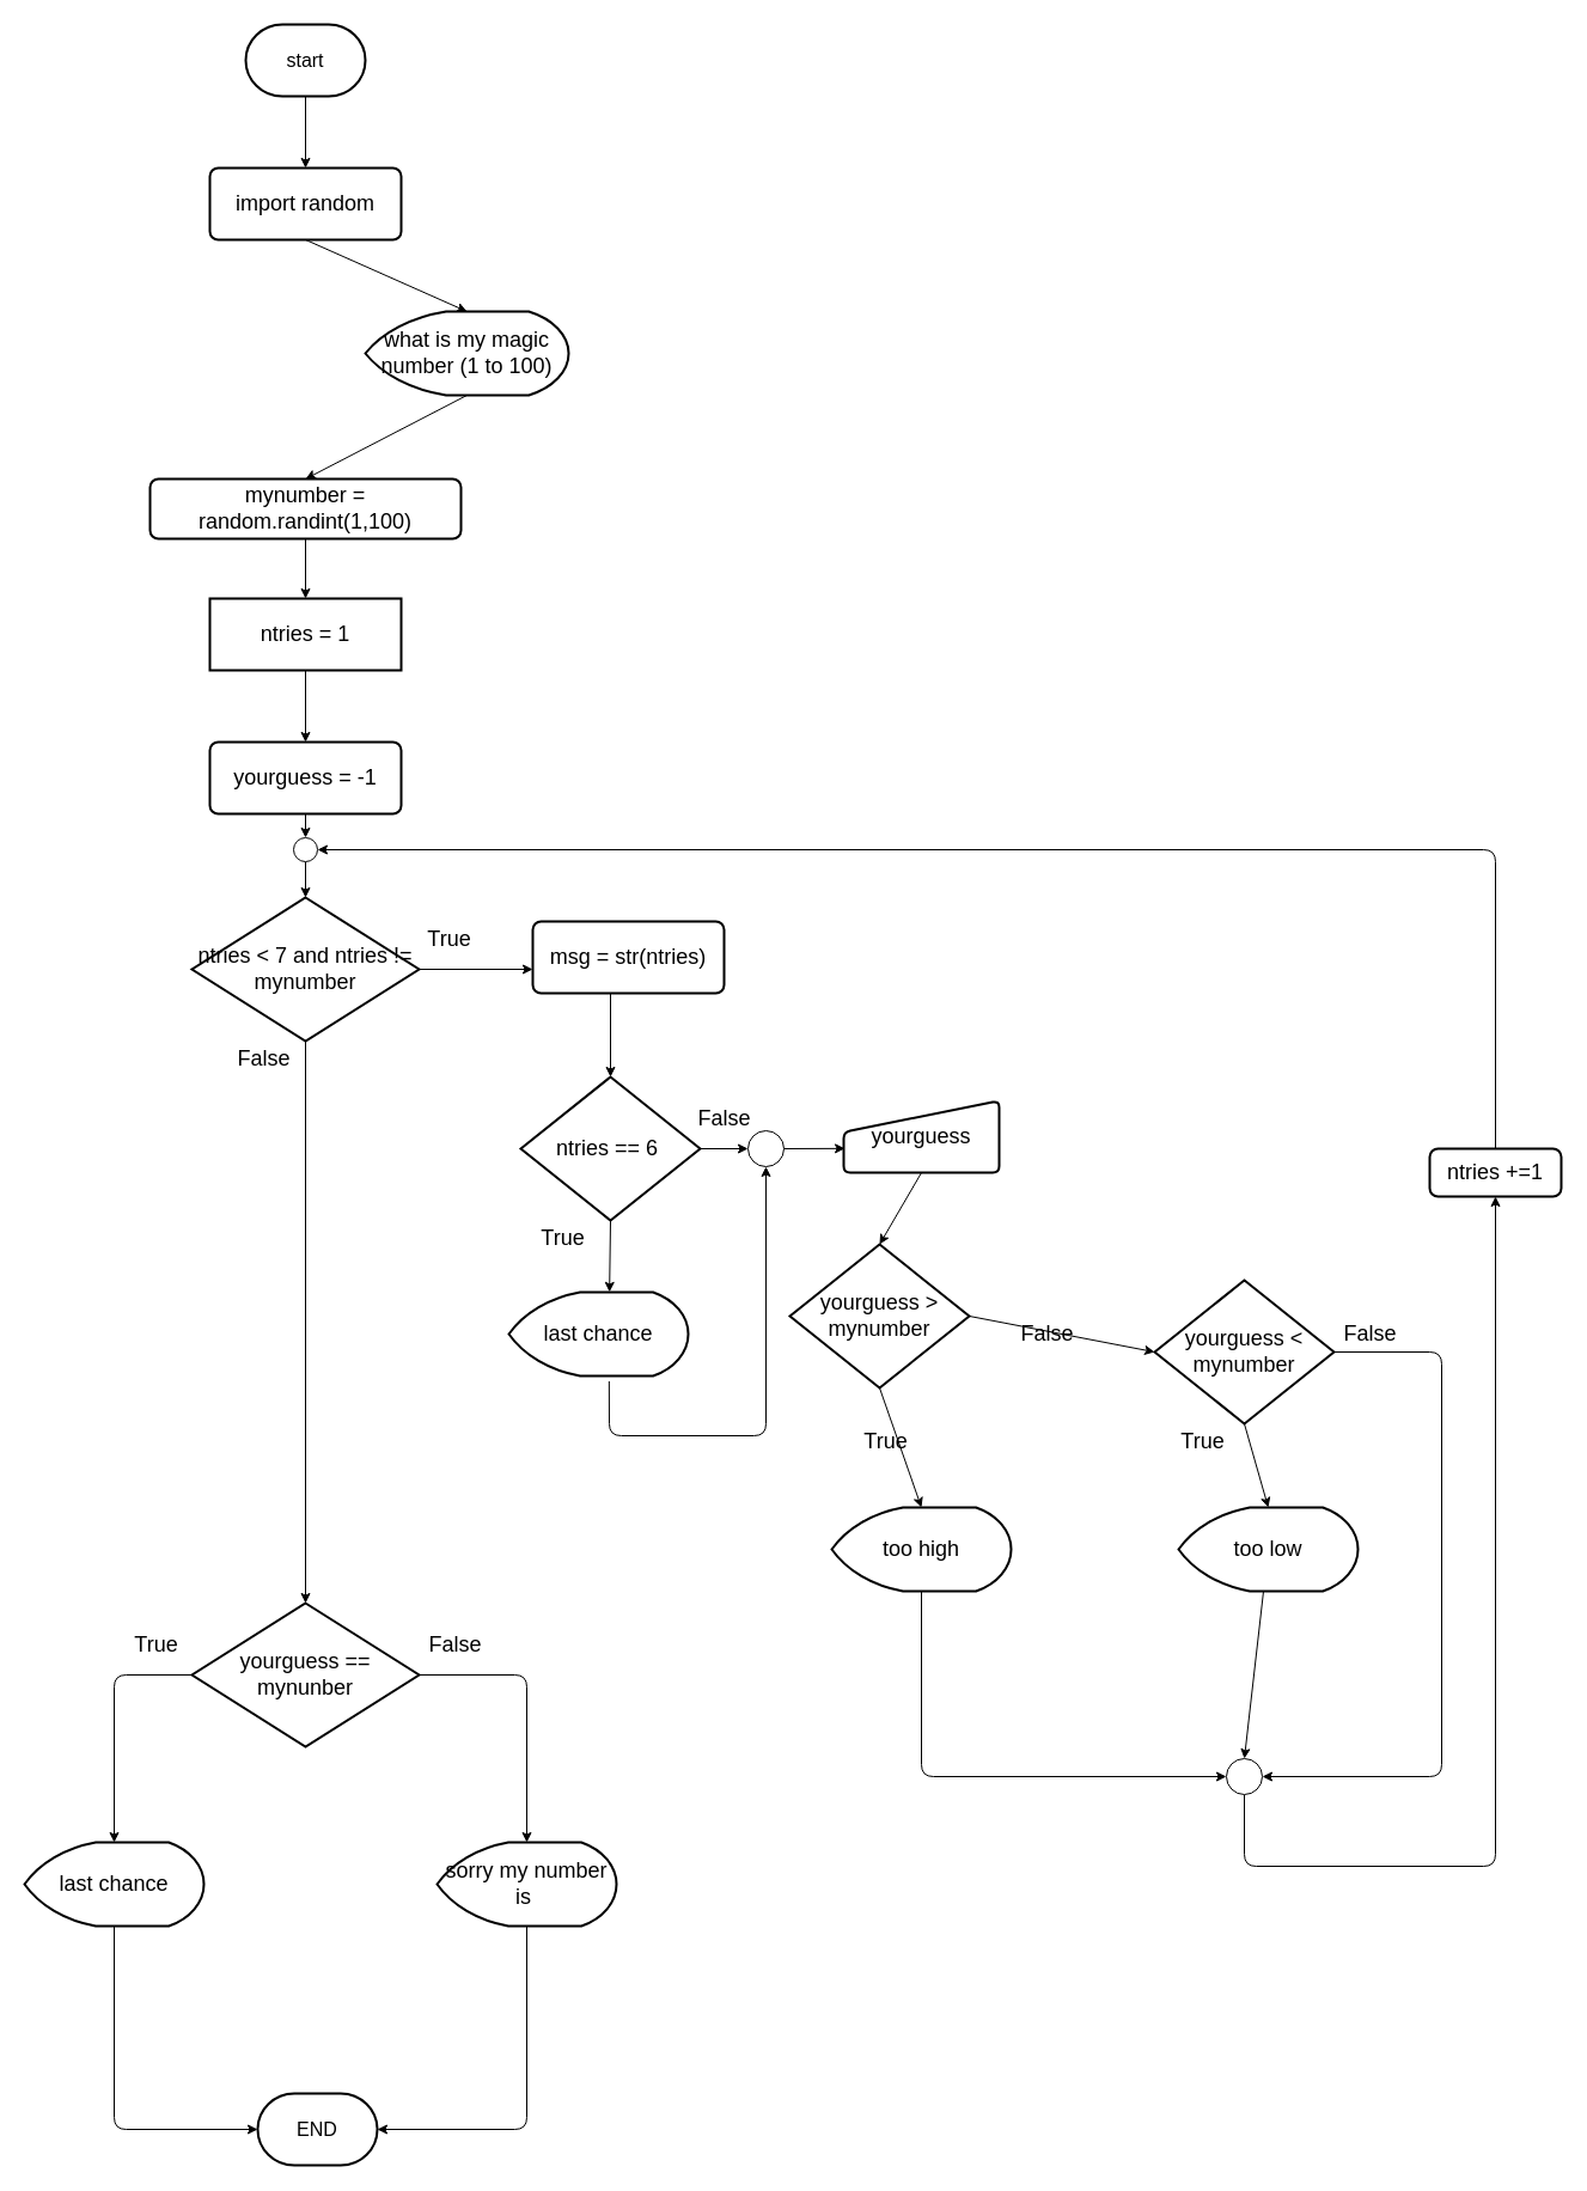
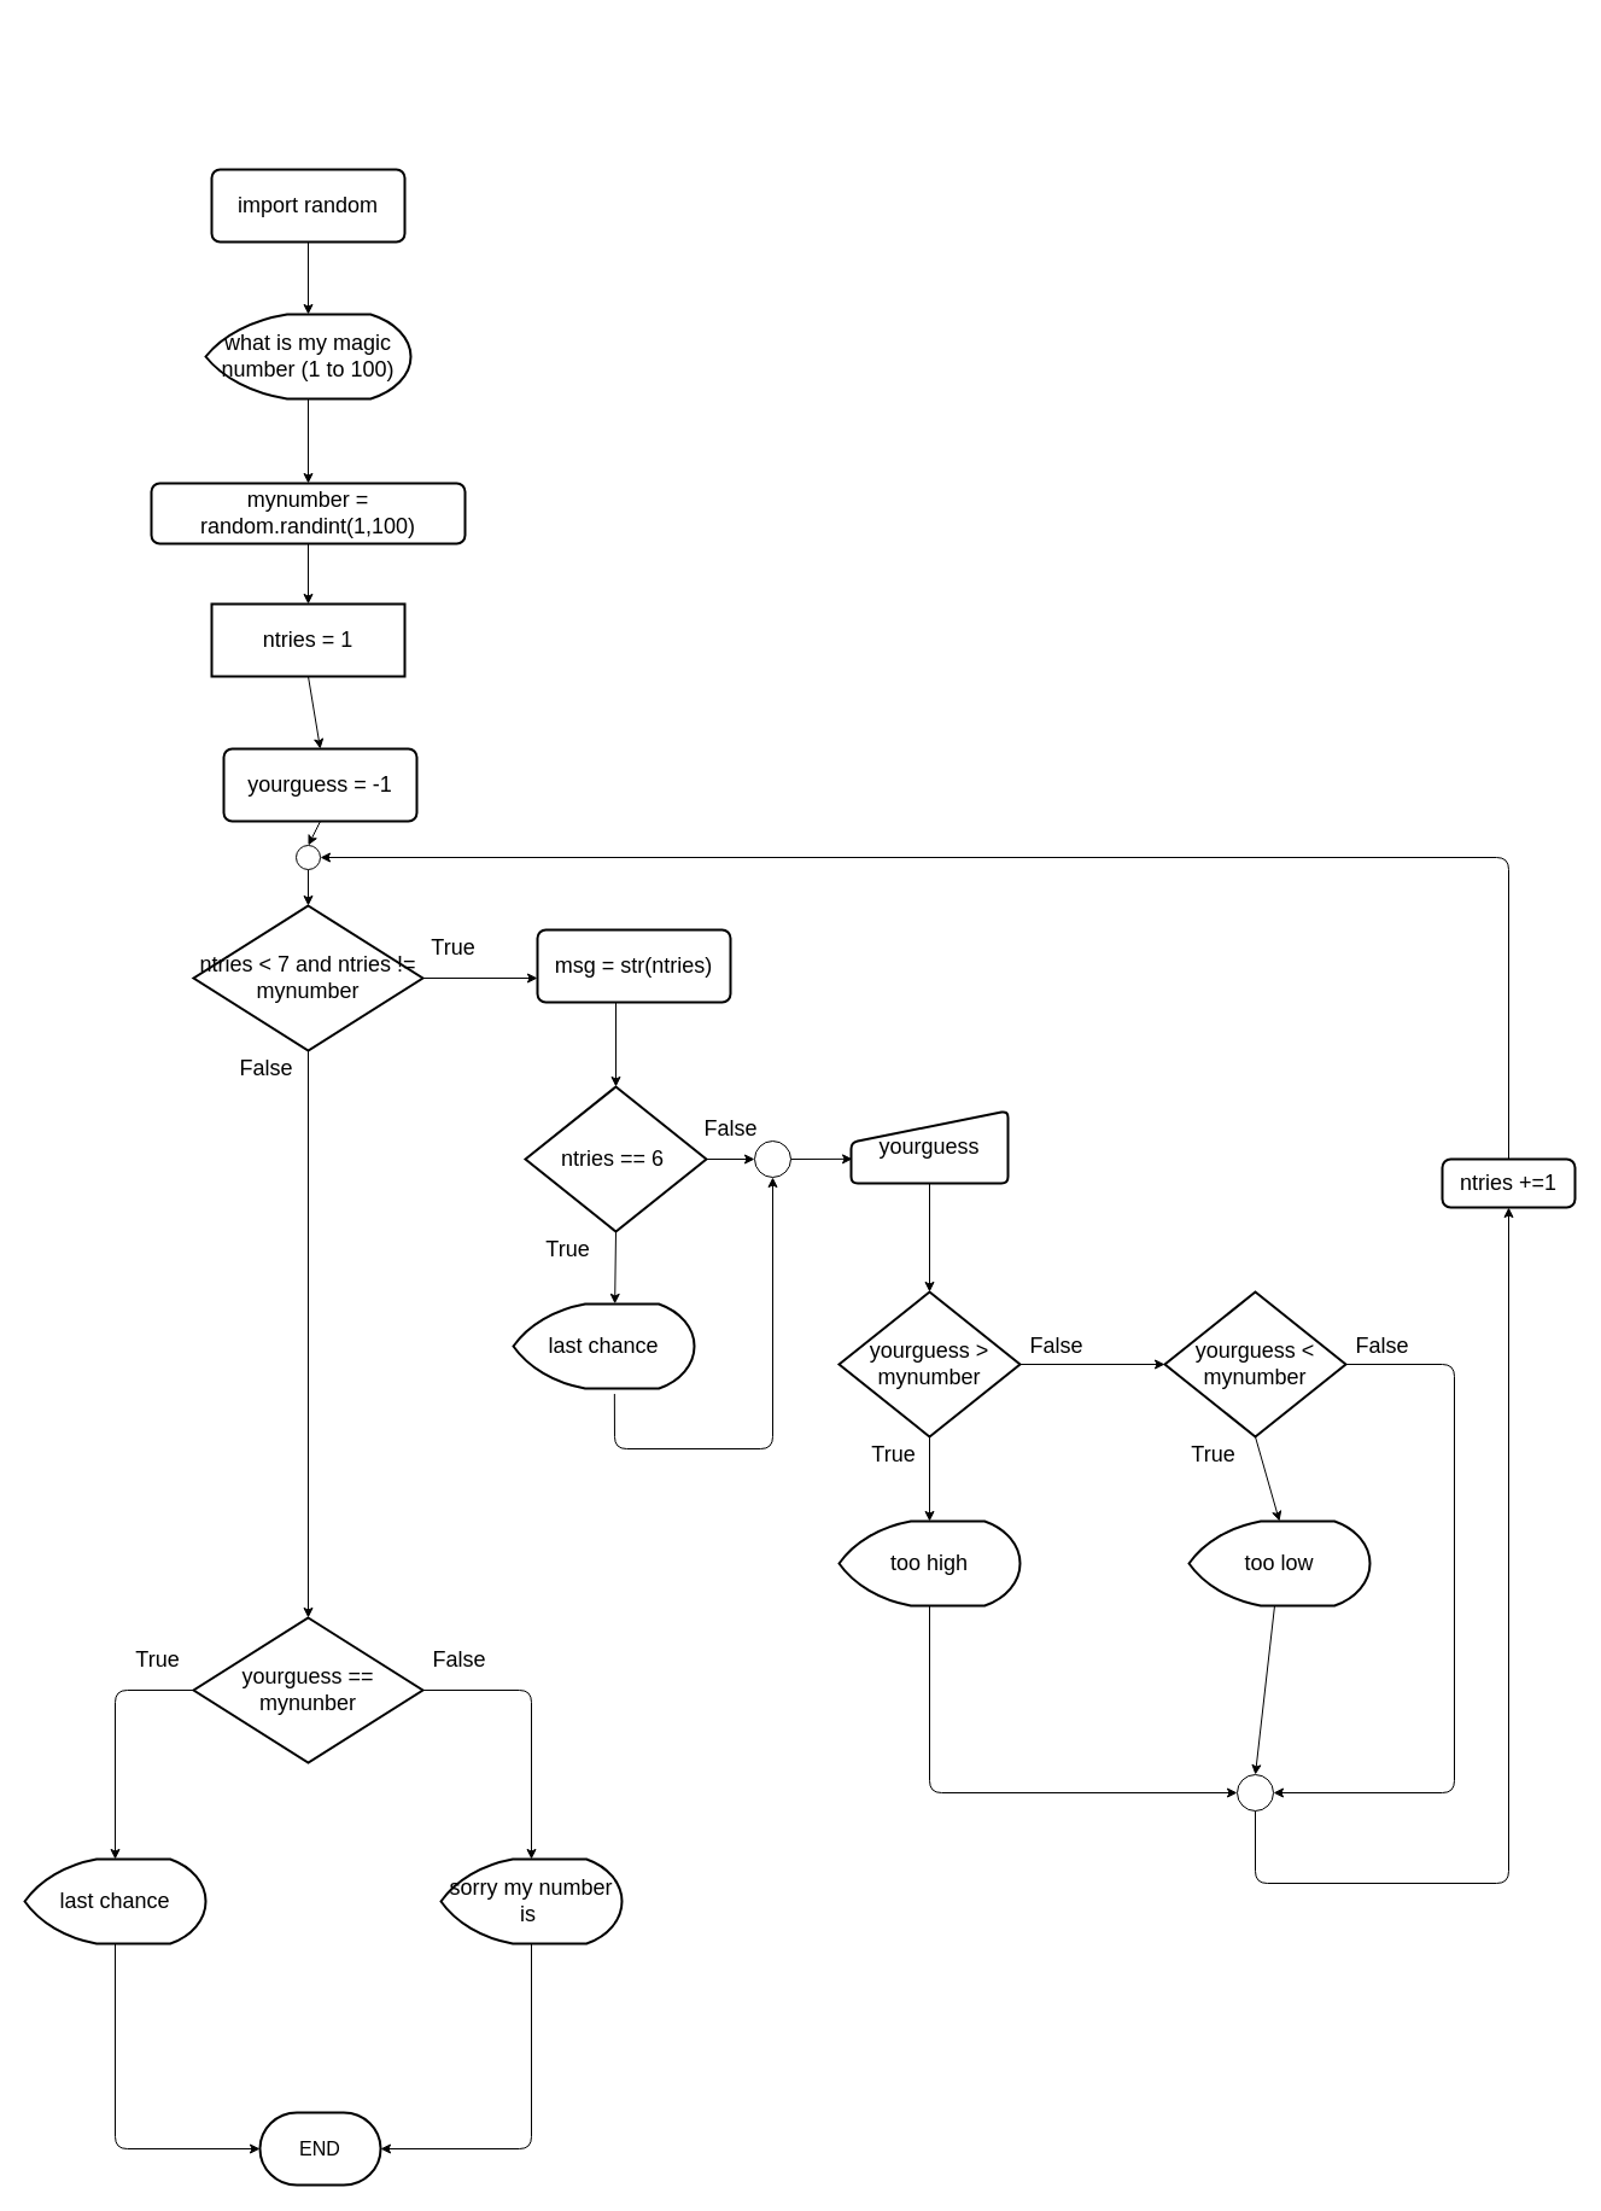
- <mxCell id="3" value="&lt;font size=&quot;3&quot;&gt;start&lt;br&gt;&lt;/font&gt;" style="strokeWidth=2;html=1;shape=mxgraph.flowchart.terminator;whiteSpace=wrap;" vertex="1" parent="1"><mxGeometry x="205" y="20" width="100" height="60" as="geometry" /></mxCell>
- <mxCell id="2" style="edgeStyle=none;html=1;exitX=0.5;exitY=1;exitDx=0;exitDy=0;exitPerimeter=0;entryX=0.5;entryY=0;entryDx=0;entryDy=0;fontSize=18;" edge="1" parent="1" source="3" target="5"><mxGeometry relative="1" as="geometry" /></mxCell>
- <mxCell id="7" value="what is my magic number (1 to 100)" style="strokeWidth=2;html=1;shape=mxgraph.flowchart.display;whiteSpace=wrap;fontSize=18;" vertex="1" parent="1"><mxGeometry x="305" y="260" width="170" height="70" as="geometry" /></mxCell>
+ <mxCell id="7" value="what is my magic number (1 to 100)" style="strokeWidth=2;html=1;shape=mxgraph.flowchart.display;whiteSpace=wrap;fontSize=18;" vertex="1" parent="1"><mxGeometry x="170" y="260" width="170" height="70" as="geometry" /></mxCell>
- <mxCell id="13" value="yourguess = -1" style="rounded=1;whiteSpace=wrap;html=1;absoluteArcSize=1;arcSize=14;strokeWidth=2;fontSize=18;" vertex="1" parent="1"><mxGeometry x="175" y="620" width="160" height="60" as="geometry" /></mxCell>
+ <mxCell id="13" value="yourguess = -1" style="rounded=1;whiteSpace=wrap;html=1;absoluteArcSize=1;arcSize=14;strokeWidth=2;fontSize=18;" vertex="1" parent="1"><mxGeometry x="185" y="620" width="160" height="60" as="geometry" /></mxCell>
- <mxCell id="27" value="yourguess &amp;gt; mynumber" style="strokeWidth=2;html=1;shape=mxgraph.flowchart.decision;whiteSpace=wrap;fontSize=18;" vertex="1" parent="1"><mxGeometry x="660" y="1040" width="150" height="120" as="geometry" /></mxCell>
+ <mxCell id="27" value="yourguess &amp;gt; mynumber" style="strokeWidth=2;html=1;shape=mxgraph.flowchart.decision;whiteSpace=wrap;fontSize=18;" vertex="1" parent="1"><mxGeometry x="695" y="1070" width="150" height="120" as="geometry" /></mxCell>
